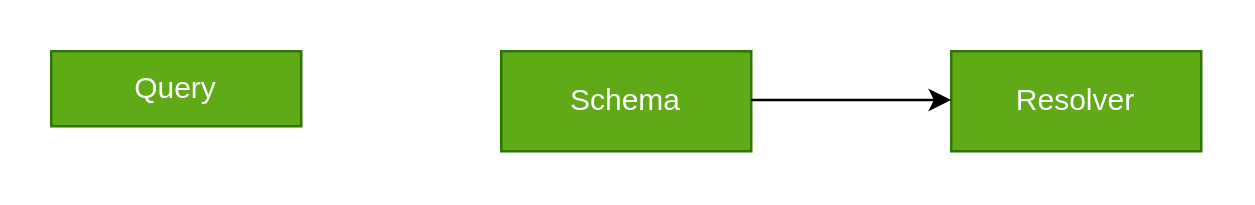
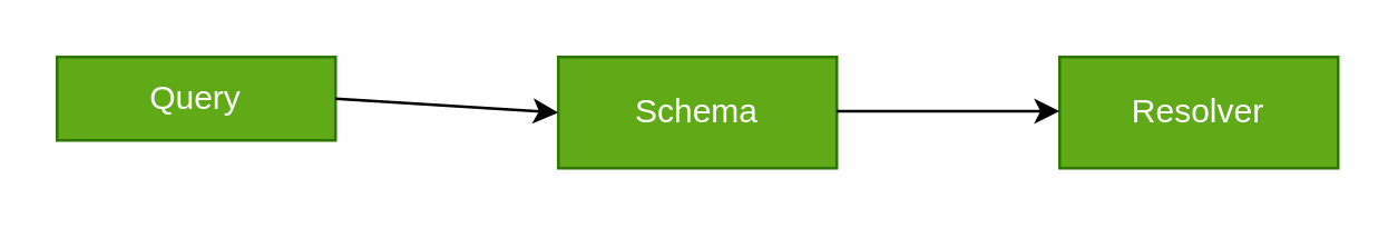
+ <mxCell id="5" value="" style="endArrow=classic;html=1;rounded=0;exitX=1;exitY=0.5;exitDx=0;exitDy=0;entryX=0;entryY=0.5;entryDx=0;entryDy=0;" edge="1" parent="1" source="2" target="3"><mxGeometry width="50" height="50" relative="1" as="geometry"><mxPoint x="350" y="110" as="sourcePoint" /><mxPoint x="400" y="60" as="targetPoint" /></mxGeometry></mxCell>
